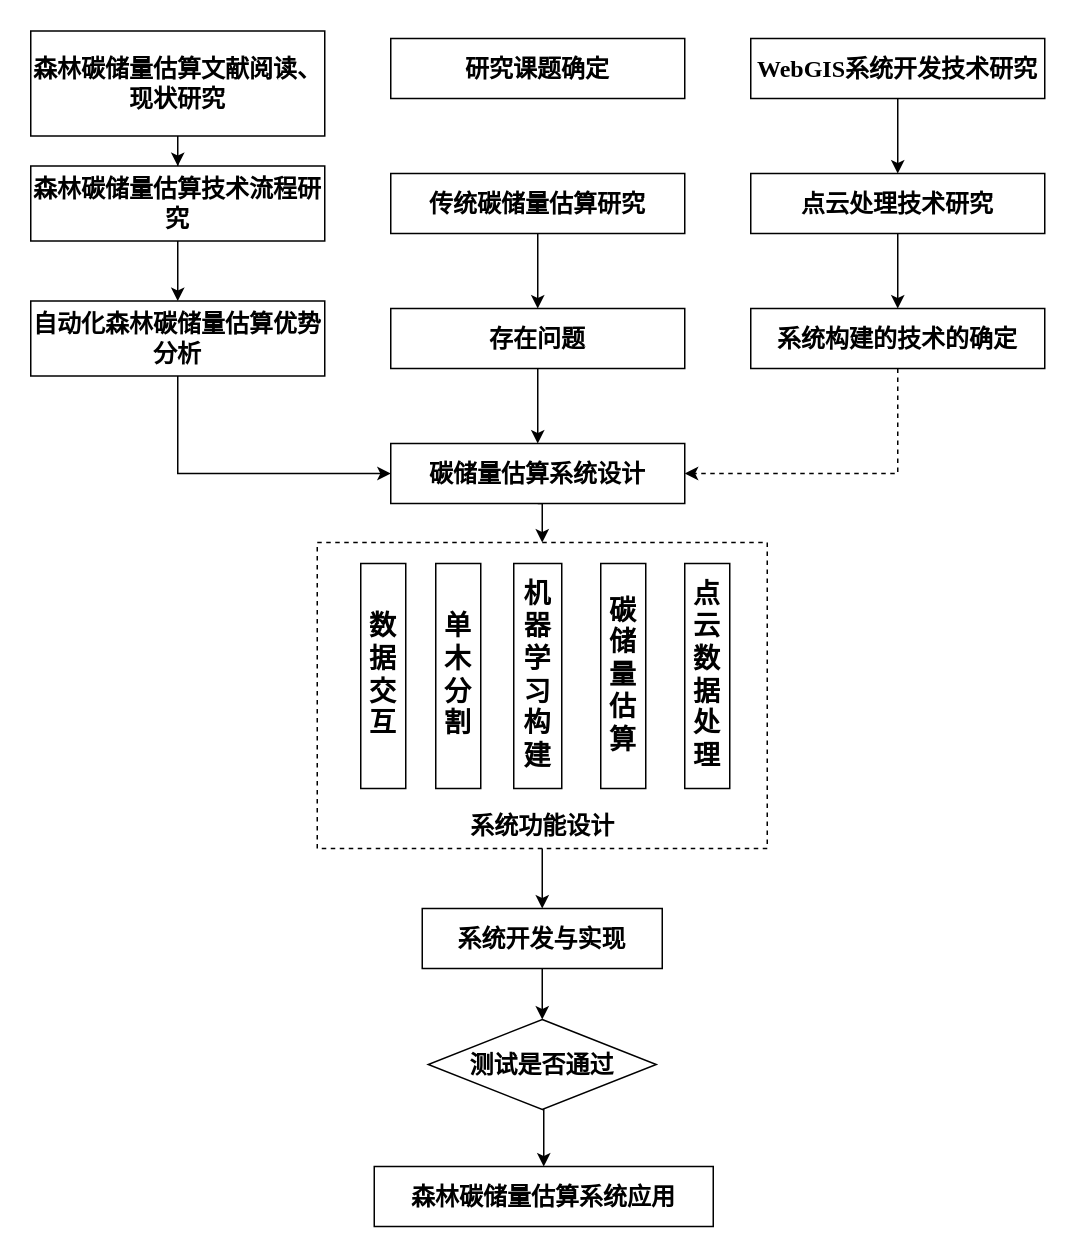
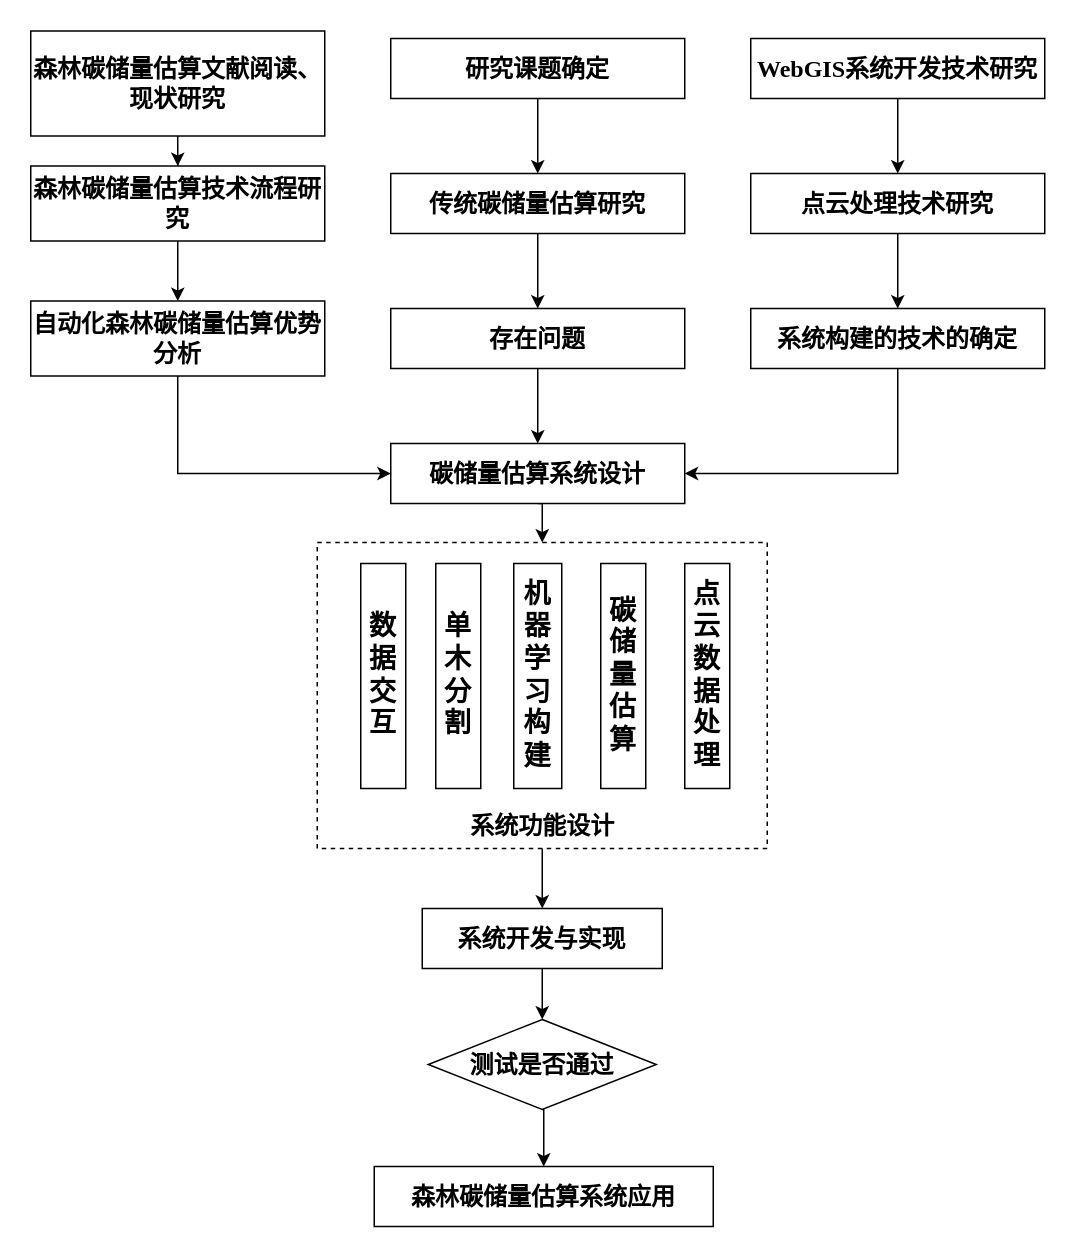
+ <mxCell id="3" value="" style="edgeStyle=orthogonalEdgeStyle;rounded=0;orthogonalLoop=1;jettySize=auto;html=1;fontFamily=宋体;fontStyle=1" parent="1" source="4" target="6" edge="1"><mxGeometry relative="1" as="geometry" /></mxCell>
- <mxCell id="15" style="edgeStyle=orthogonalEdgeStyle;rounded=0;orthogonalLoop=1;jettySize=auto;html=1;exitX=0.5;exitY=1;exitDx=0;exitDy=0;entryX=1;entryY=0.5;entryDx=0;entryDy=0;fontFamily=宋体;fontStyle=1;dashed=1;" parent="1" source="16" target="10" edge="1"><mxGeometry relative="1" as="geometry" /></mxCell>
+ <mxCell id="15" style="edgeStyle=orthogonalEdgeStyle;rounded=0;orthogonalLoop=1;jettySize=auto;html=1;exitX=0.5;exitY=1;exitDx=0;exitDy=0;entryX=1;entryY=0.5;entryDx=0;entryDy=0;fontFamily=宋体;fontStyle=1" parent="1" source="16" target="10" edge="1"><mxGeometry relative="1" as="geometry" /></mxCell>
